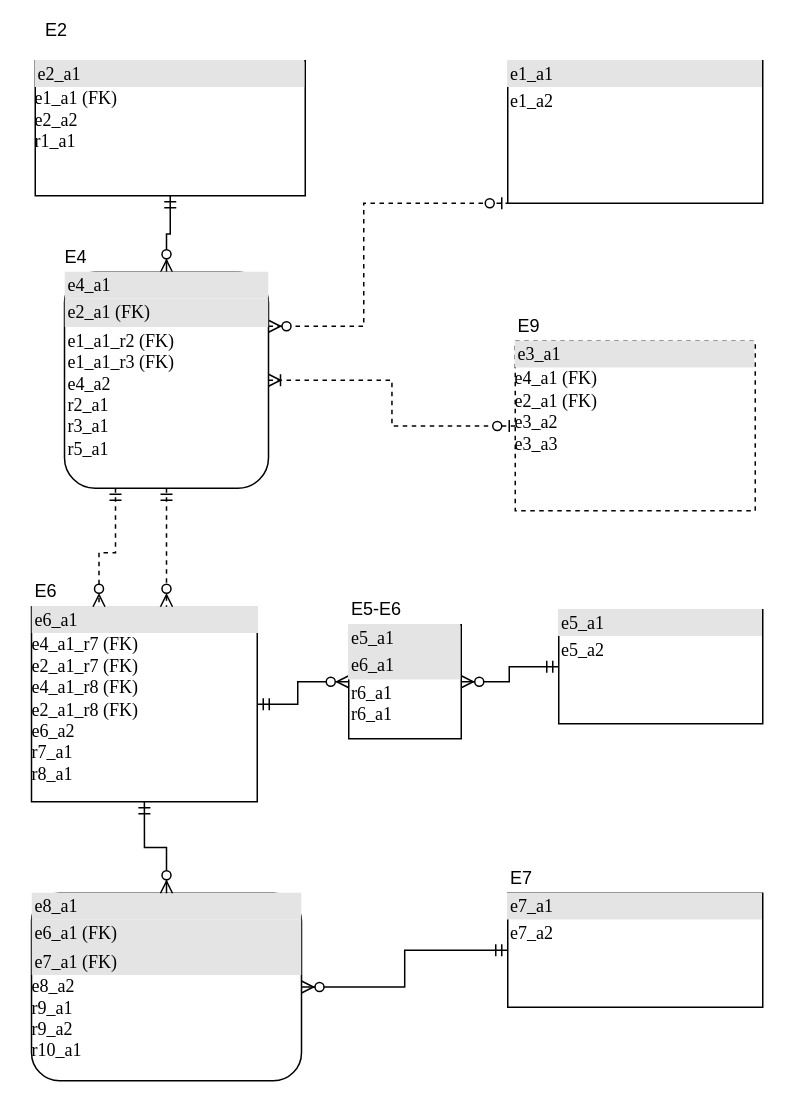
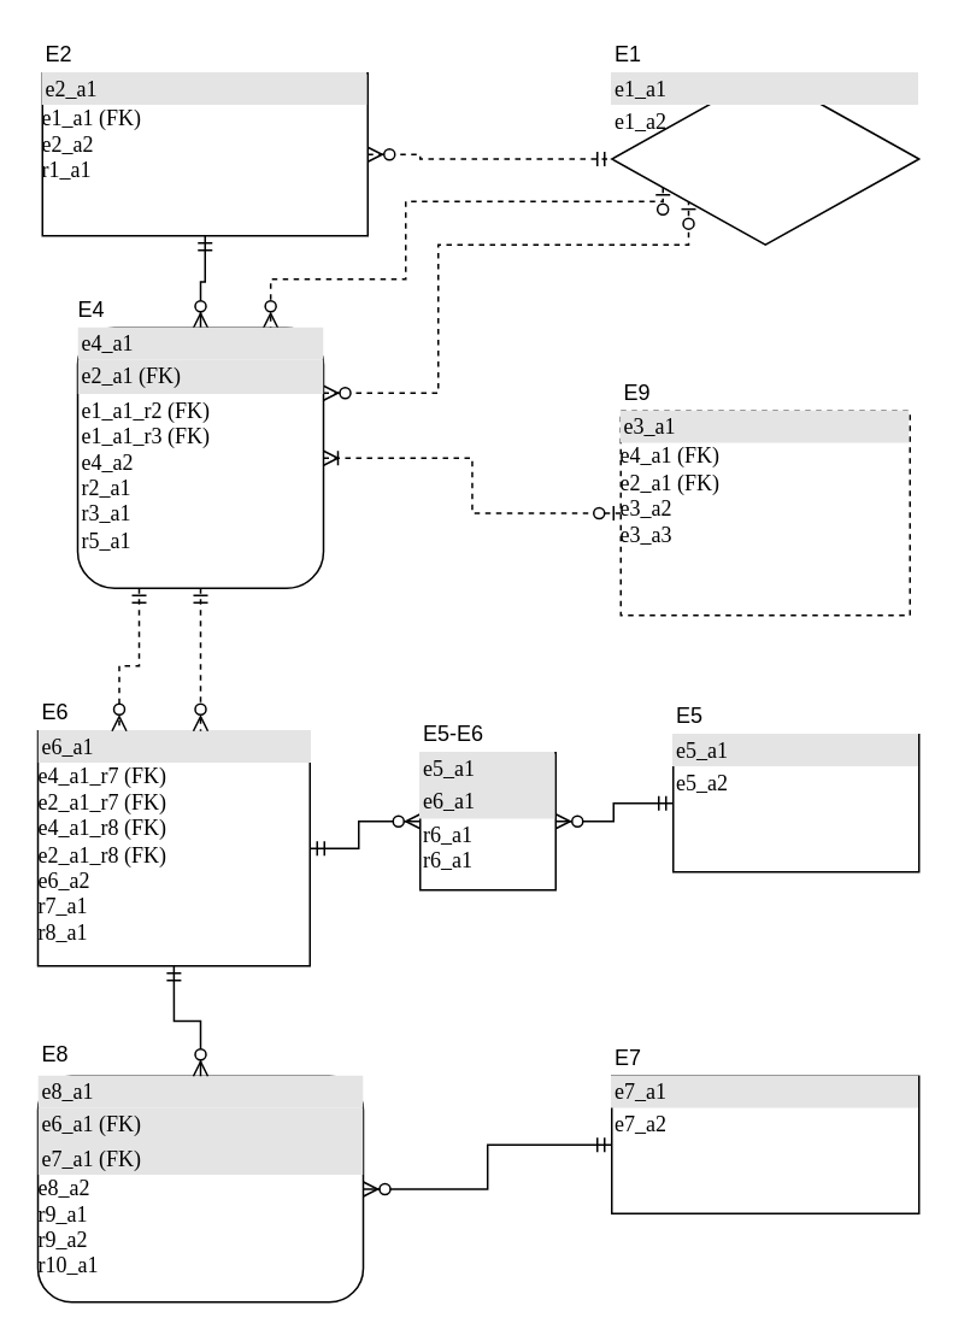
- <mxCell id="13" value="E2" style="text;html=1;strokeColor=none;fillColor=none;align=left;verticalAlign=middle;whiteSpace=wrap;rounded=0;" parent="1" vertex="1"><mxGeometry x="28" y="10" width="180" height="20" as="geometry" /></mxCell>
+ <mxCell id="13" value="E2" style="text;html=1;strokeColor=none;fillColor=none;align=left;verticalAlign=middle;whiteSpace=wrap;rounded=0;" parent="1" vertex="1"><mxGeometry x="23" y="20" width="180" height="20" as="geometry" /></mxCell>
+ <mxCell id="17" value="E1" style="text;html=1;strokeColor=none;fillColor=none;align=left;verticalAlign=middle;whiteSpace=wrap;rounded=0;" parent="1" vertex="1"><mxGeometry x="338" y="20" width="180" height="20" as="geometry" /></mxCell>
+ <mxCell id="20" style="edgeStyle=orthogonalEdgeStyle;rounded=0;orthogonalLoop=1;jettySize=auto;html=1;exitX=1;exitY=0.5;exitDx=0;exitDy=0;entryX=0;entryY=0.5;entryDx=0;entryDy=0;dashed=1;startArrow=ERzeroToMany;startFill=1;endArrow=ERmandOne;endFill=0;" parent="1" source="3" target="5" edge="1"><mxGeometry relative="1" as="geometry"><mxPoint x="223" y="122.5" as="sourcePoint" /><mxPoint x="313" y="130" as="targetPoint" /><Array as="points"><mxPoint x="232" y="85" /><mxPoint x="232" y="88" /></Array></mxGeometry></mxCell>
- <mxCell id="5" value="&lt;div style=&quot;box-sizing: border-box ; width: 100% ; background: #e4e4e4 ; padding: 2px&quot;&gt;e1_a1&lt;/div&gt;&lt;table style=&quot;width: 100% ; font-size: 1em&quot; cellpadding=&quot;2&quot; cellspacing=&quot;0&quot;&gt;&lt;tbody&gt;&lt;tr&gt;&lt;td&gt;e1_a2&lt;/td&gt;&lt;td&gt;&lt;/td&gt;&lt;/tr&gt;&lt;/tbody&gt;&lt;/table&gt;" style="verticalAlign=top;align=left;overflow=fill;html=1;rounded=0;shadow=0;comic=0;labelBackgroundColor=none;strokeWidth=1;fontFamily=Verdana;fontSize=12" parent="1" vertex="1"><mxGeometry x="338" y="40" width="170" height="95" as="geometry" /></mxCell>
+ <mxCell id="5" value="&lt;div style=&quot;box-sizing: border-box ; width: 100% ; background: #e4e4e4 ; padding: 2px&quot;&gt;e1_a1&lt;/div&gt;&lt;table style=&quot;width: 100% ; font-size: 1em&quot; cellpadding=&quot;2&quot; cellspacing=&quot;0&quot;&gt;&lt;tbody&gt;&lt;tr&gt;&lt;td&gt;e1_a2&lt;/td&gt;&lt;td&gt;&lt;/td&gt;&lt;/tr&gt;&lt;/tbody&gt;&lt;/table&gt;" style="rhombus;verticalAlign=top;align=left;overflow=fill;html=1;shadow=0;comic=0;labelBackgroundColor=none;strokeWidth=1;fontFamily=Verdana;fontSize=12;" parent="1" vertex="1"><mxGeometry x="338" y="40" width="170" height="95" as="geometry" /></mxCell>
+ <mxCell id="4" style="edgeStyle=orthogonalEdgeStyle;rounded=0;orthogonalLoop=1;jettySize=auto;html=1;exitX=0;exitY=0.75;exitDx=0;exitDy=0;entryX=0.75;entryY=1;entryDx=0;entryDy=0;dashed=1;startArrow=ERzeroToOne;startFill=1;endArrow=ERzeroToMany;endFill=1;" edge="1" parent="1" source="5" target="26"><mxGeometry relative="1" as="geometry"><Array as="points"><mxPoint x="224" y="111" /><mxPoint x="224" y="154" /><mxPoint x="149" y="154" /></Array></mxGeometry></mxCell>
+ <mxCell id="19" value="E5" style="text;html=1;strokeColor=none;fillColor=none;align=left;verticalAlign=middle;whiteSpace=wrap;rounded=0;" parent="1" vertex="1"><mxGeometry x="372" y="386" width="146" height="20" as="geometry" /></mxCell>
+ <mxCell id="15" value="E8" style="text;html=1;strokeColor=none;fillColor=none;align=left;verticalAlign=middle;whiteSpace=wrap;rounded=0;" parent="1" vertex="1"><mxGeometry x="20.5" y="573" width="180" height="20" as="geometry" /></mxCell>
